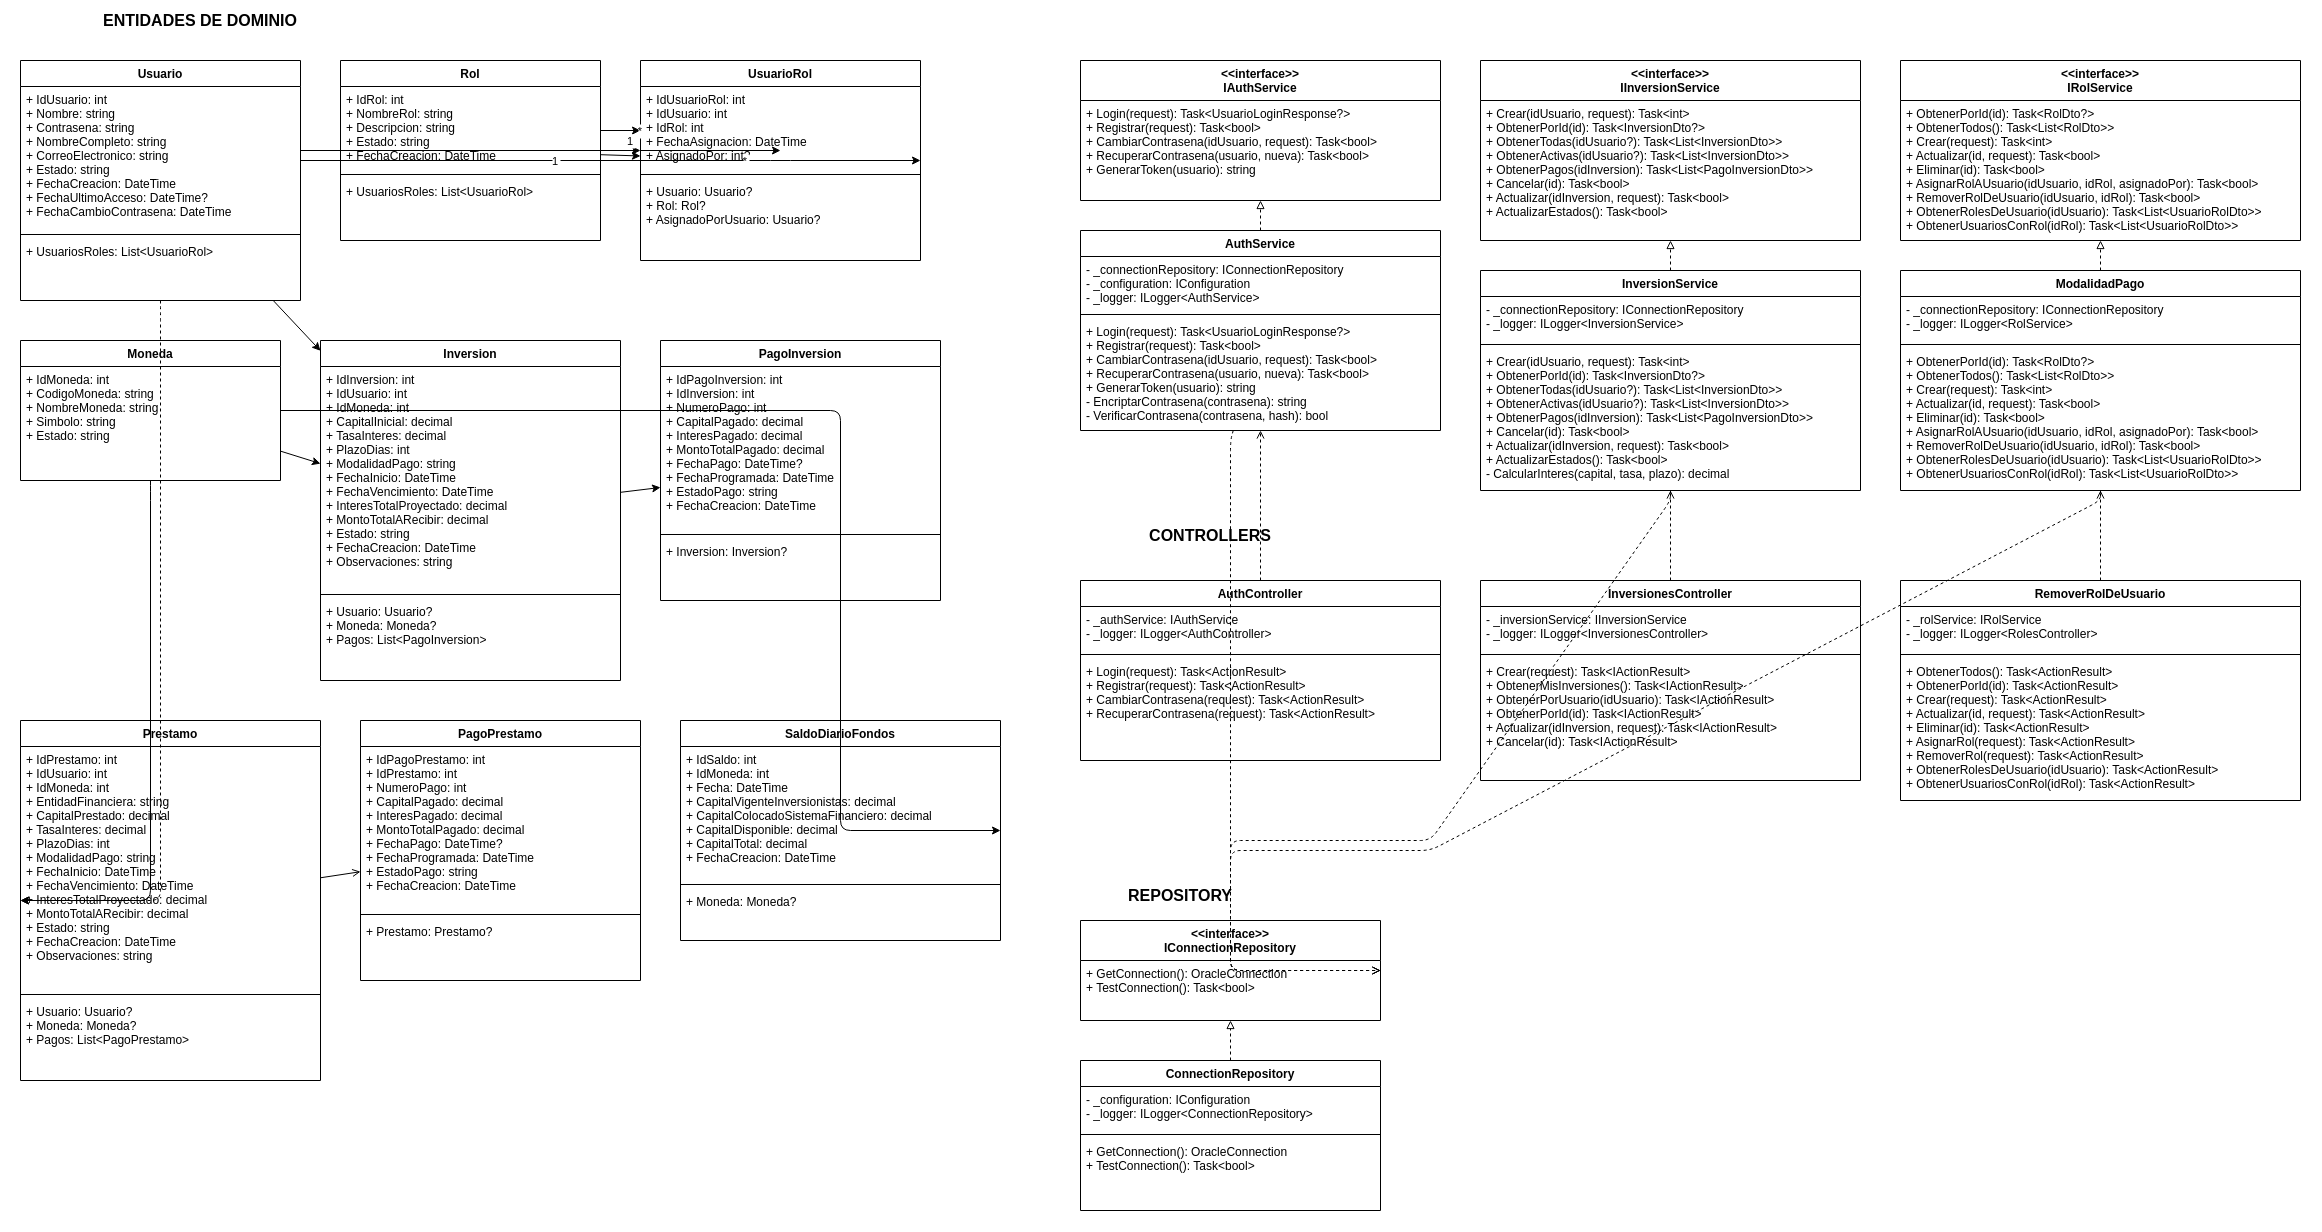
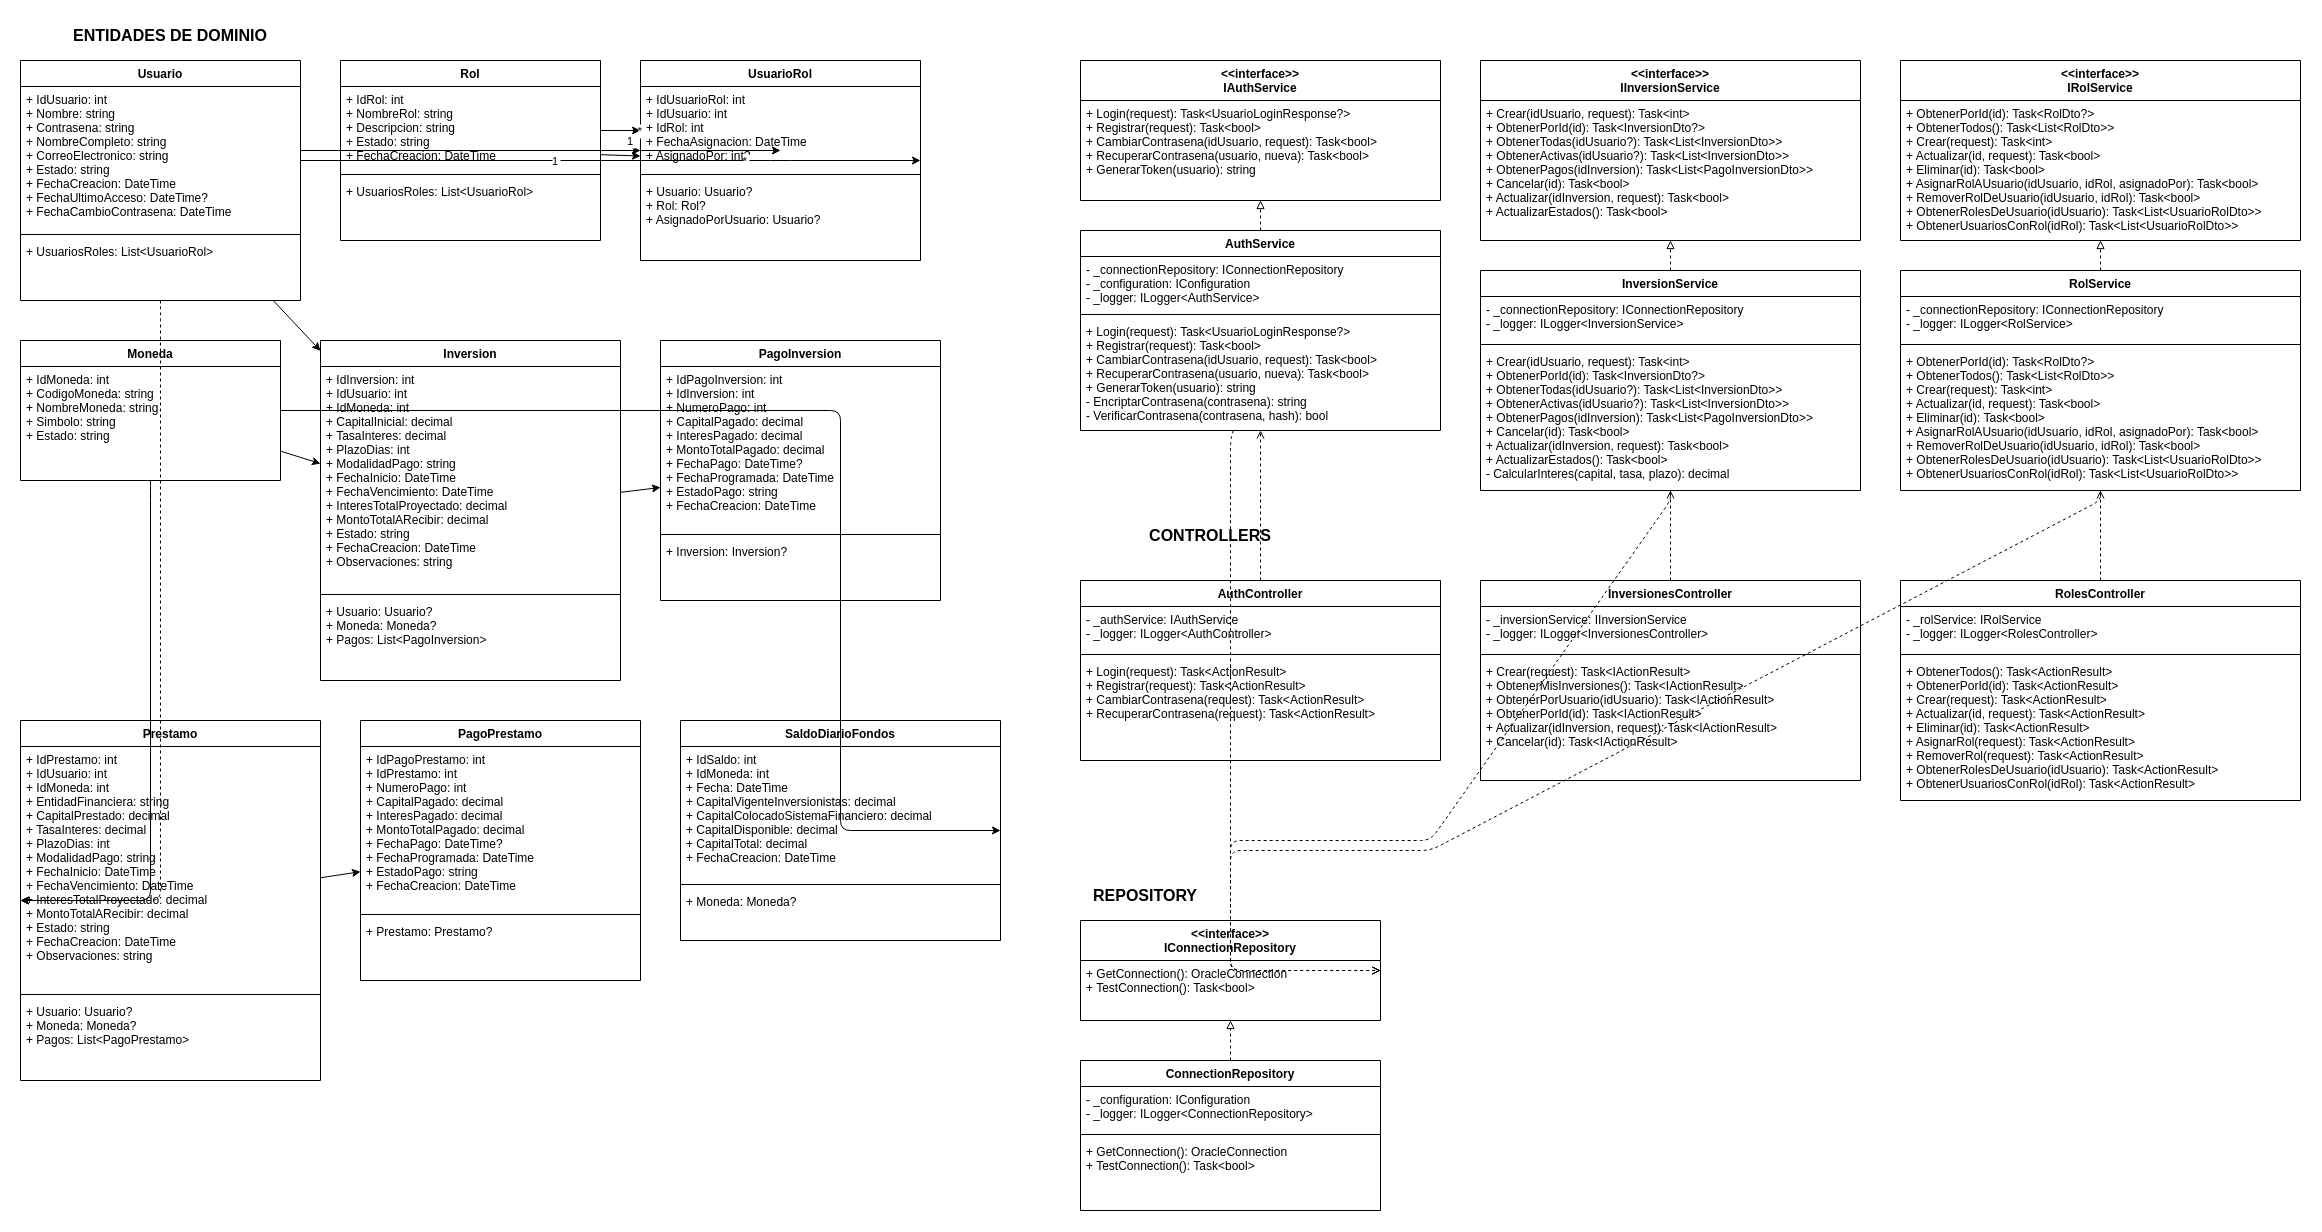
- <mxCell id="2" value="ENTIDADES DE DOMINIO" style="text;html=1;strokeColor=none;fillColor=none;align=center;verticalAlign=middle;whiteSpace=wrap;rounded=0;fontSize=16;fontStyle=1" vertex="1" parent="1"><mxGeometry x="50" y="5" width="300" height="30" as="geometry" /></mxCell>
+ <mxCell id="2" value="ENTIDADES DE DOMINIO" style="text;html=1;strokeColor=none;fillColor=none;align=center;verticalAlign=middle;whiteSpace=wrap;rounded=0;fontSize=16;fontStyle=1" vertex="1" parent="1"><mxGeometry x="20" y="20" width="300" height="30" as="geometry" /></mxCell>
- <mxCell id="51" value="ModalidadPago" style="swimlane;fontStyle=1;align=center;verticalAlign=top;childLayout=stackLayout;horizontal=1;startSize=26;horizontalStack=0;resizeParent=1;resizeParentMax=0;resizeLast=0;collapsible=1;marginBottom=0;" vertex="1" parent="1"><mxGeometry x="1900" y="270" width="400" height="220" as="geometry" /></mxCell>
+ <mxCell id="51" value="RolService" style="swimlane;fontStyle=1;align=center;verticalAlign=top;childLayout=stackLayout;horizontal=1;startSize=26;horizontalStack=0;resizeParent=1;resizeParentMax=0;resizeLast=0;collapsible=1;marginBottom=0;" vertex="1" parent="1"><mxGeometry x="1900" y="270" width="400" height="220" as="geometry" /></mxCell>
- <mxCell id="64" value="RemoverRolDeUsuario" style="swimlane;fontStyle=1;align=center;verticalAlign=top;childLayout=stackLayout;horizontal=1;startSize=26;horizontalStack=0;resizeParent=1;resizeParentMax=0;resizeLast=0;collapsible=1;marginBottom=0;" vertex="1" parent="1"><mxGeometry x="1900" y="580" width="400" height="220" as="geometry" /></mxCell>
+ <mxCell id="64" value="RolesController" style="swimlane;fontStyle=1;align=center;verticalAlign=top;childLayout=stackLayout;horizontal=1;startSize=26;horizontalStack=0;resizeParent=1;resizeParentMax=0;resizeLast=0;collapsible=1;marginBottom=0;" vertex="1" parent="1"><mxGeometry x="1900" y="580" width="400" height="220" as="geometry" /></mxCell>
- <mxCell id="86" edge="1" parent="1" source="25" target="29" style="endArrow=open;"><mxGeometry relative="1" as="geometry" /></mxCell>
+ <mxCell id="86" edge="1" parent="1" source="25" target="29"><mxGeometry relative="1" as="geometry" /></mxCell>
- <mxCell id="68" value="REPOSITORY" style="text;html=1;strokeColor=none;fillColor=none;align=center;verticalAlign=middle;whiteSpace=wrap;rounded=0;fontSize=16;fontStyle=1" vertex="1" parent="1"><mxGeometry x="1080" y="880" width="200" height="30" as="geometry" /></mxCell>
+ <mxCell id="68" value="REPOSITORY" style="text;html=1;strokeColor=none;fillColor=none;align=center;verticalAlign=middle;whiteSpace=wrap;rounded=0;fontSize=16;fontStyle=1" vertex="1" parent="1"><mxGeometry x="1045" y="880" width="200" height="30" as="geometry" /></mxCell>
